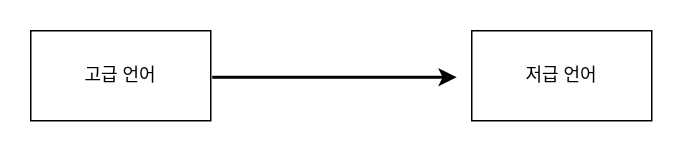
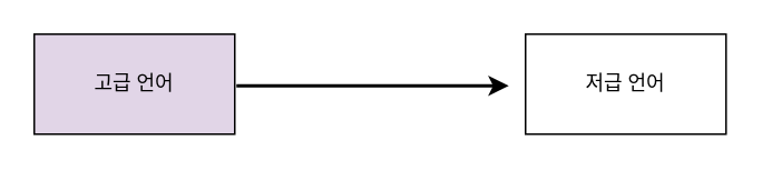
- <mxCell id="3" value="고급 언어" style="rounded=0;whiteSpace=wrap;html=1;" vertex="1" parent="1"><mxGeometry x="20" y="20" width="120" height="60" as="geometry" /></mxCell>
+ <mxCell id="3" value="고급 언어" style="rounded=0;whiteSpace=wrap;html=1;fillColor=#e1d5e7;" vertex="1" parent="1"><mxGeometry x="20" y="20" width="120" height="60" as="geometry" /></mxCell>
